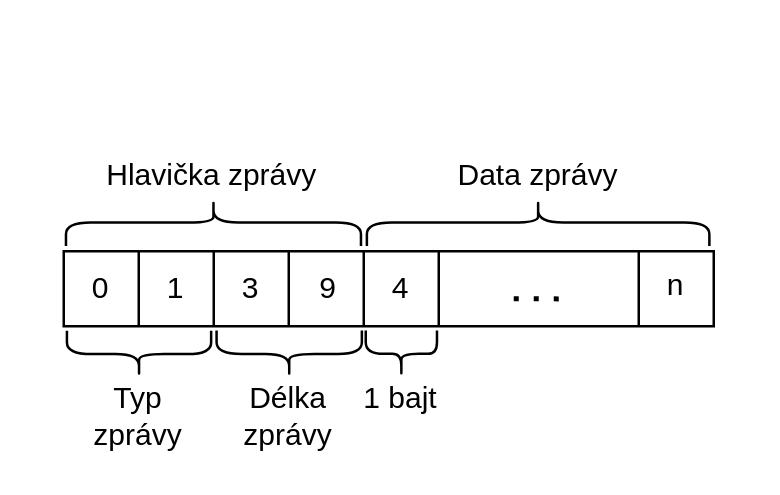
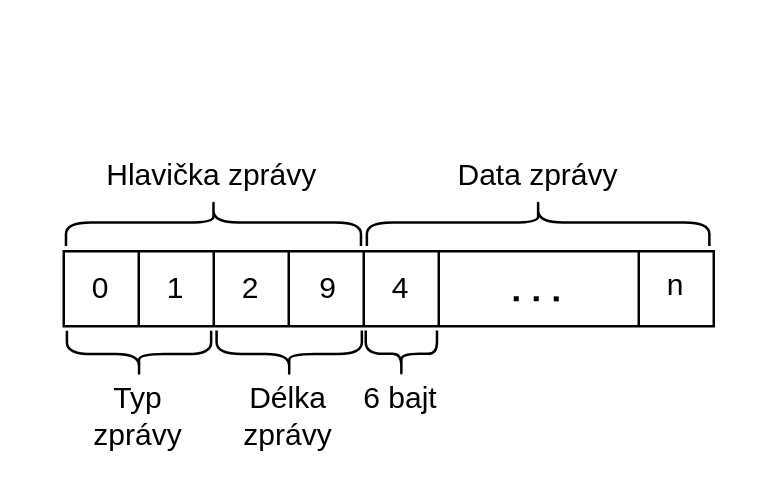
- <mxCell id="15" value="3" style="text;html=1;strokeColor=none;fillColor=none;align=center;verticalAlign=middle;whiteSpace=wrap;rounded=0;" parent="1" vertex="1"><mxGeometry x="80" y="105" width="40" height="20" as="geometry" /></mxCell>
+ <mxCell id="15" value="2" style="text;html=1;strokeColor=none;fillColor=none;align=center;verticalAlign=middle;whiteSpace=wrap;rounded=0;" parent="1" vertex="1"><mxGeometry x="80" y="105" width="40" height="20" as="geometry" /></mxCell>
- <mxCell id="8" value="1 bajt" style="text;html=1;strokeColor=none;fillColor=none;align=center;verticalAlign=middle;whiteSpace=wrap;rounded=0;" parent="1" vertex="1"><mxGeometry x="140" y="149.24" width="40" height="20" as="geometry" /></mxCell>
+ <mxCell id="8" value="6 bajt" style="text;html=1;strokeColor=none;fillColor=none;align=center;verticalAlign=middle;whiteSpace=wrap;rounded=0;" parent="1" vertex="1"><mxGeometry x="140" y="149.24" width="40" height="20" as="geometry" /></mxCell>
